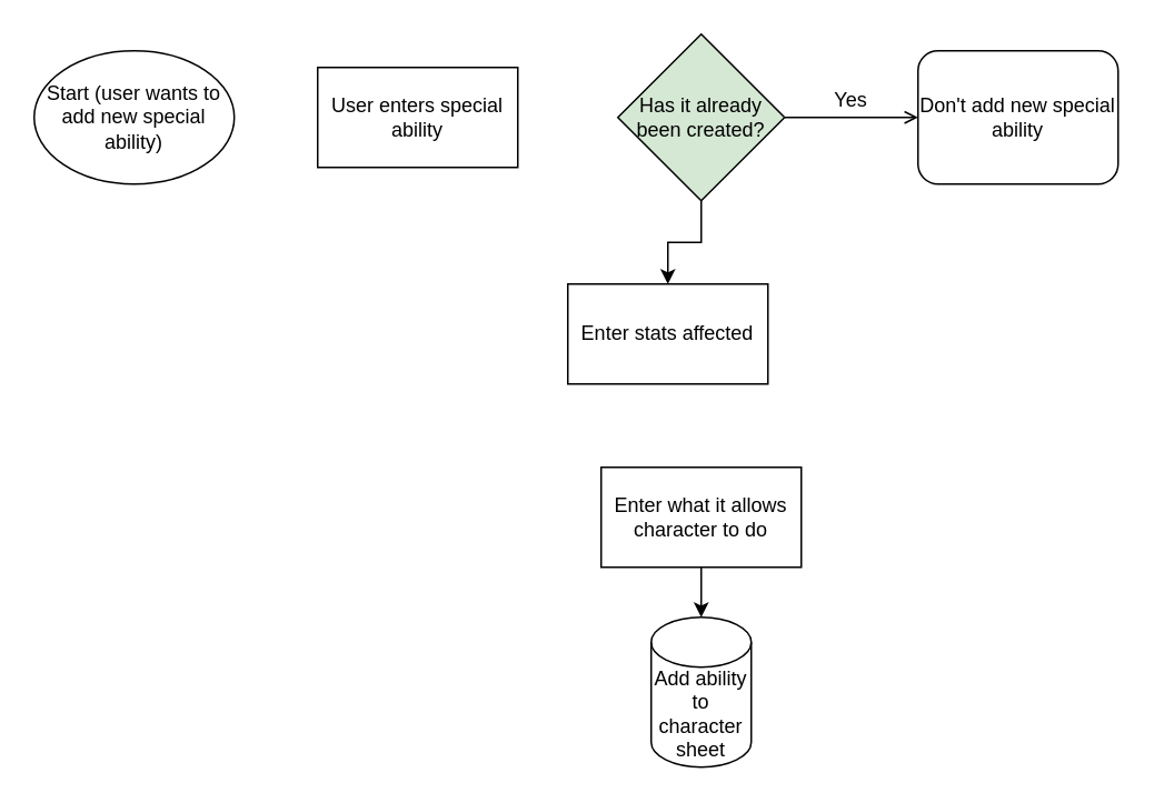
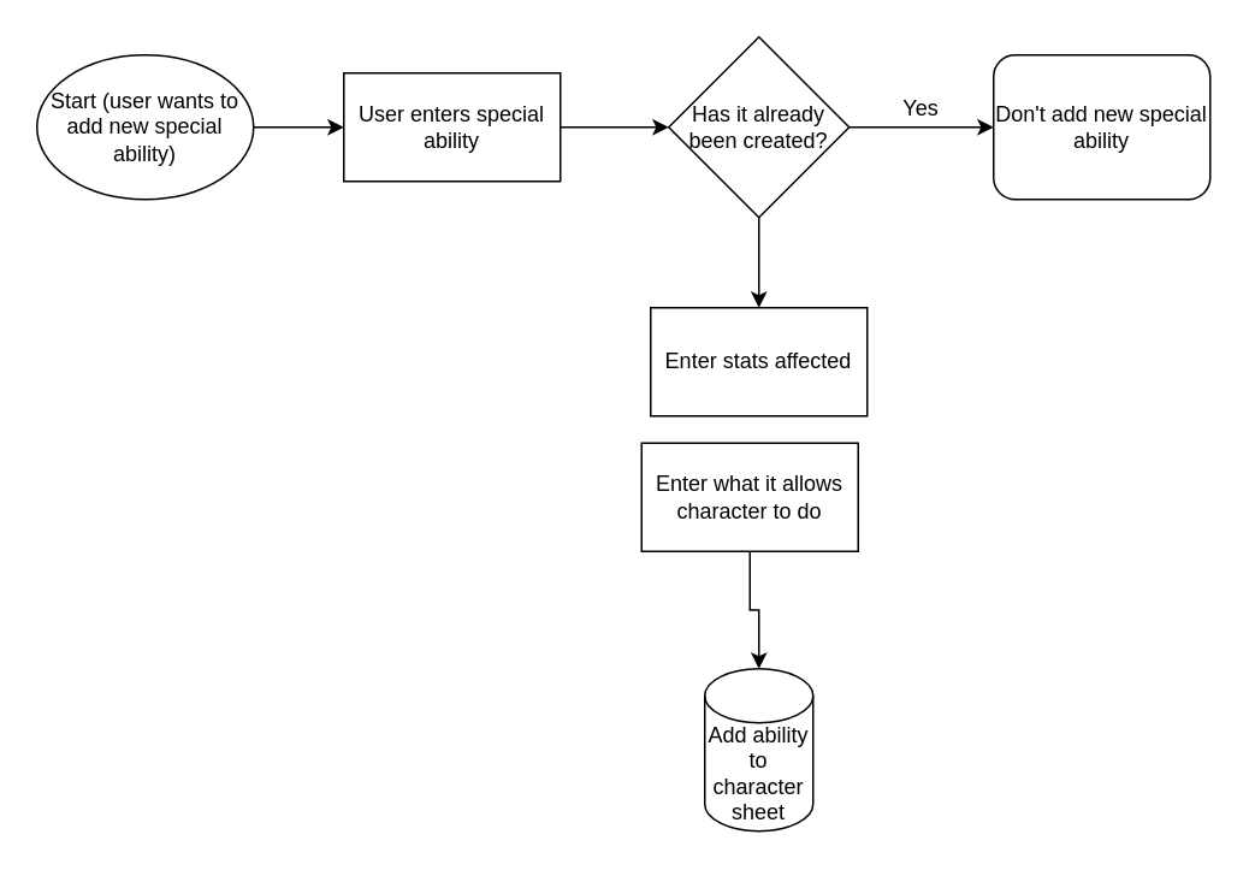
+ <mxCell id="2" style="edgeStyle=orthogonalEdgeStyle;rounded=0;orthogonalLoop=1;jettySize=auto;html=1;" parent="1" source="3" target="8" edge="1"><mxGeometry relative="1" as="geometry" /></mxCell>
+ <mxCell id="7" style="edgeStyle=orthogonalEdgeStyle;rounded=0;orthogonalLoop=1;jettySize=auto;html=1;" parent="1" source="8" target="11" edge="1"><mxGeometry relative="1" as="geometry" /></mxCell>
- <mxCell id="11" value="Has it already been created?" style="rhombus;whiteSpace=wrap;html=1;fillColor=#d5e8d4;" parent="1" vertex="1"><mxGeometry x="370" y="20" width="100" height="100" as="geometry" /></mxCell>
+ <mxCell id="11" value="Has it already been created?" style="rhombus;whiteSpace=wrap;html=1;" parent="1" vertex="1"><mxGeometry x="370" y="20" width="100" height="100" as="geometry" /></mxCell>
- <mxCell id="9" style="edgeStyle=orthogonalEdgeStyle;rounded=0;orthogonalLoop=1;jettySize=auto;html=1;endArrow=open;" parent="1" source="11" target="12" edge="1"><mxGeometry relative="1" as="geometry" /></mxCell>
+ <mxCell id="9" style="edgeStyle=orthogonalEdgeStyle;rounded=0;orthogonalLoop=1;jettySize=auto;html=1;" parent="1" source="11" target="12" edge="1"><mxGeometry relative="1" as="geometry" /></mxCell>
- <mxCell id="4" value="Enter stats affected" style="rounded=0;whiteSpace=wrap;html=1;" parent="1" vertex="1"><mxGeometry x="340" y="170" width="120" height="60" as="geometry" /></mxCell>
+ <mxCell id="4" value="Enter stats affected" style="rounded=0;whiteSpace=wrap;html=1;" parent="1" vertex="1"><mxGeometry x="360" y="170" width="120" height="60" as="geometry" /></mxCell>
- <mxCell id="6" value="Enter what it allows character to do" style="rounded=0;whiteSpace=wrap;html=1;" parent="1" vertex="1"><mxGeometry x="360" y="280" width="120" height="60" as="geometry" /></mxCell>
+ <mxCell id="6" value="Enter what it allows character to do" style="rounded=0;whiteSpace=wrap;html=1;" parent="1" vertex="1"><mxGeometry x="355" y="245" width="120" height="60" as="geometry" /></mxCell>
